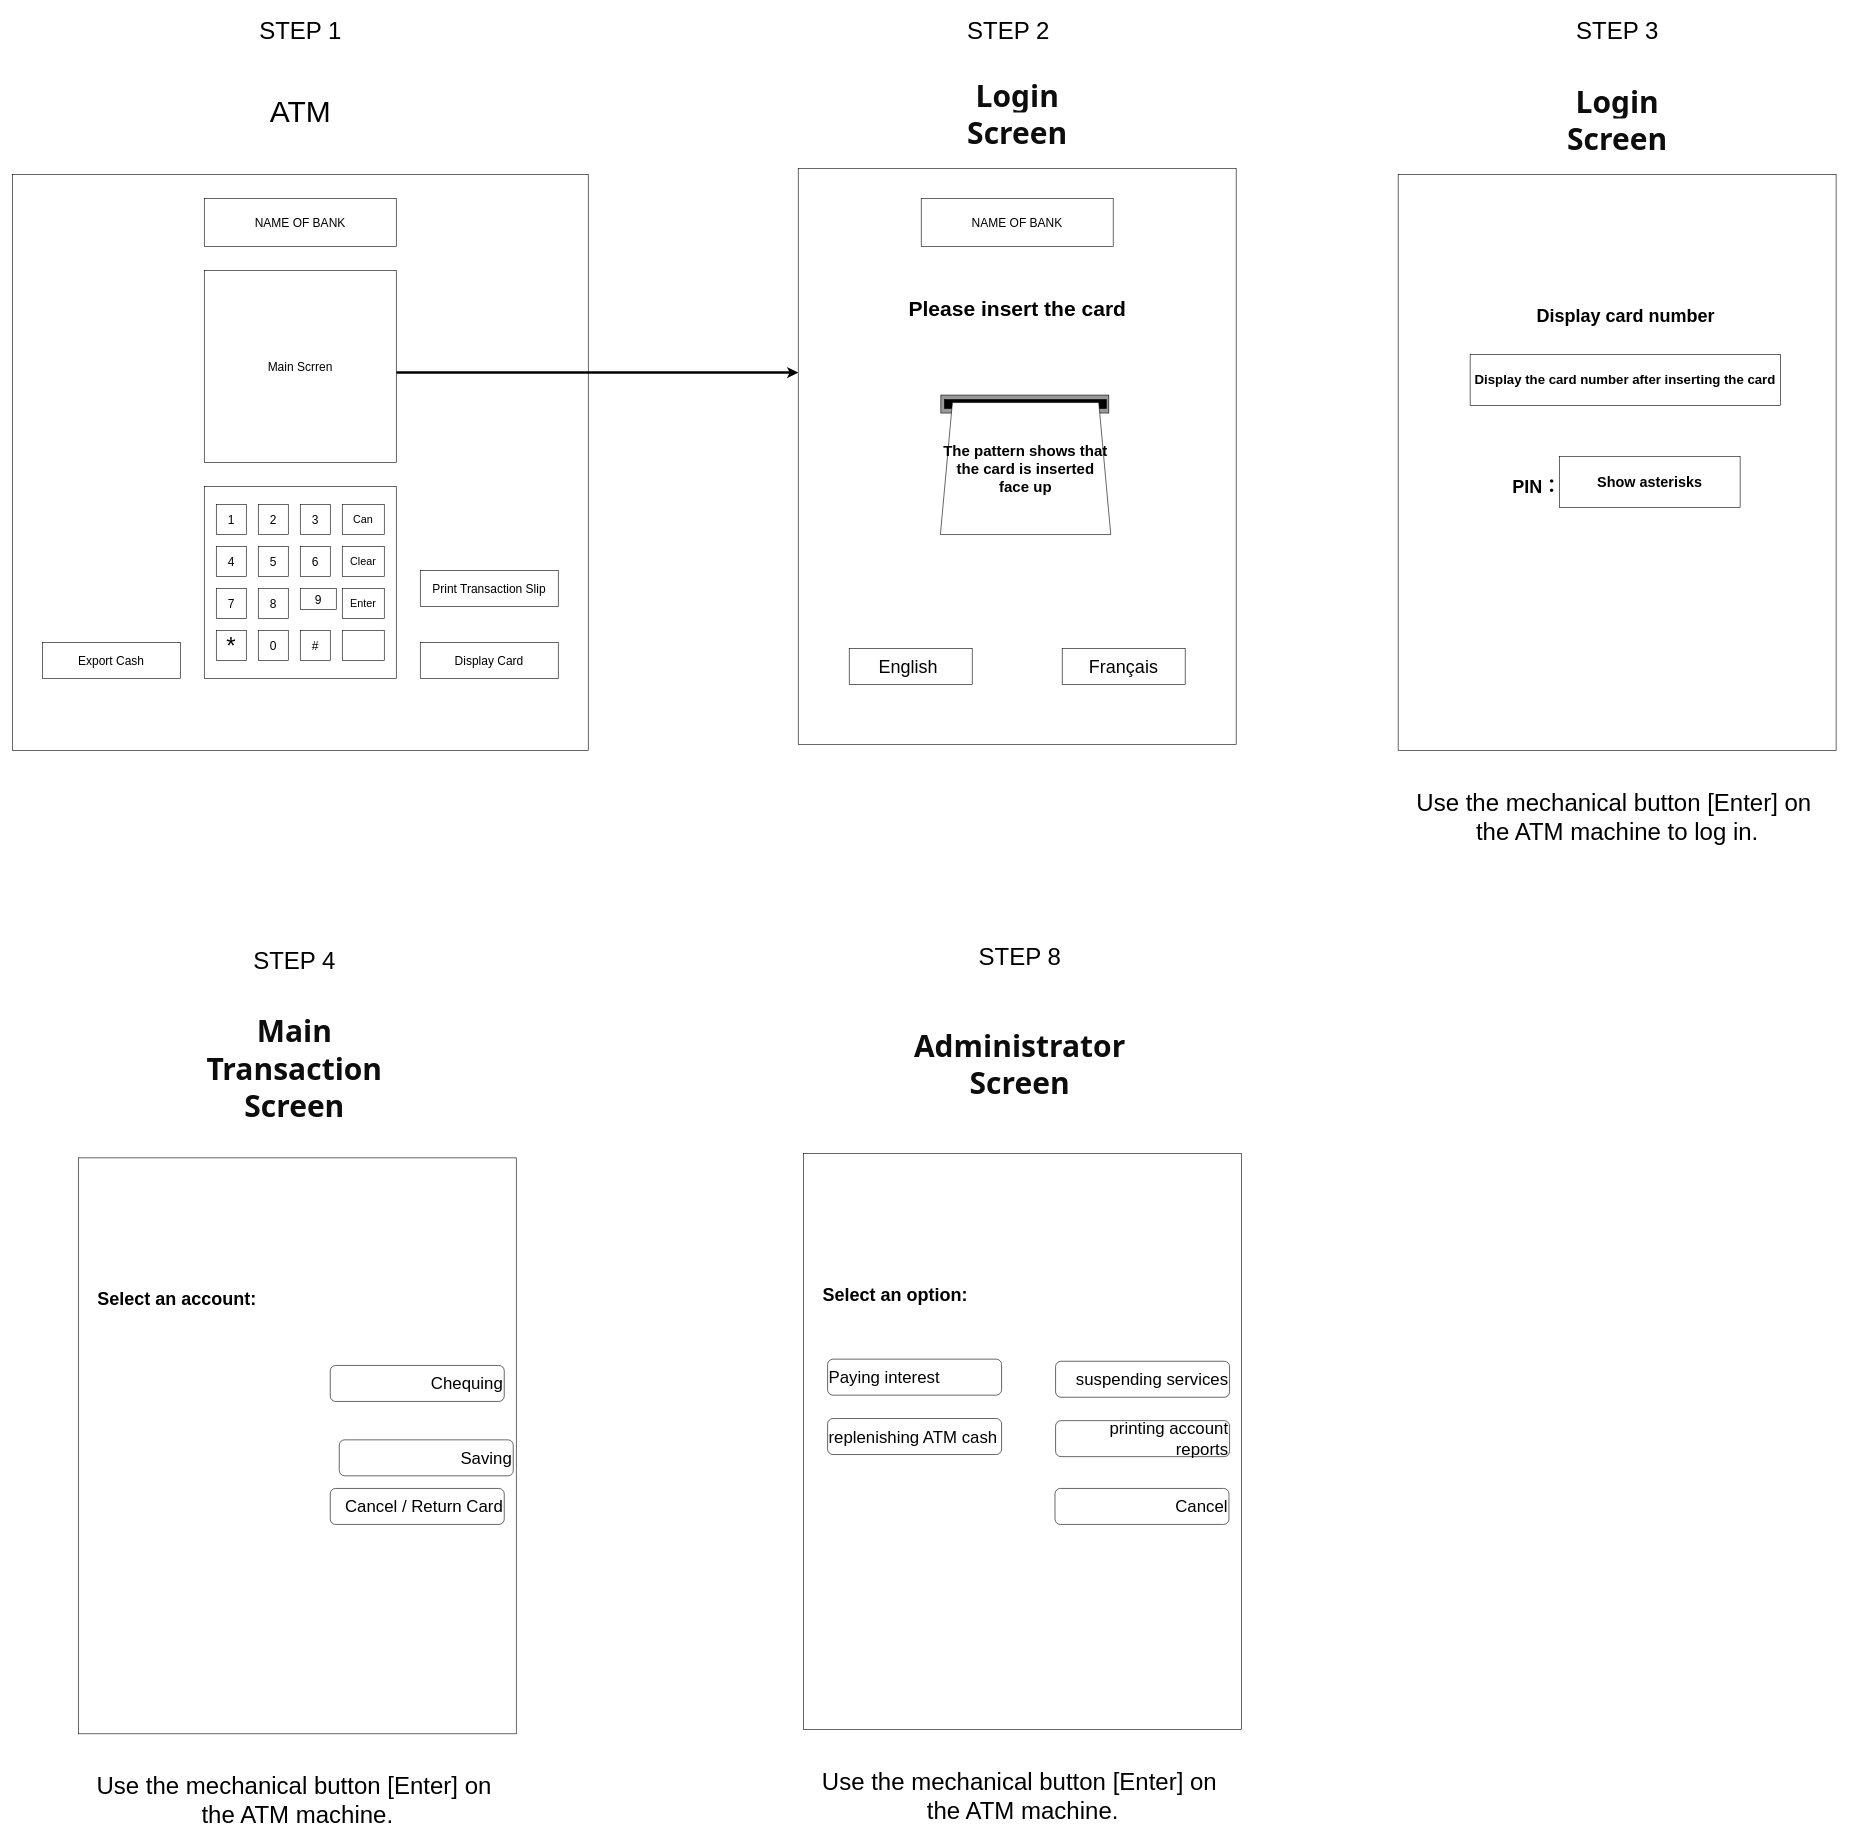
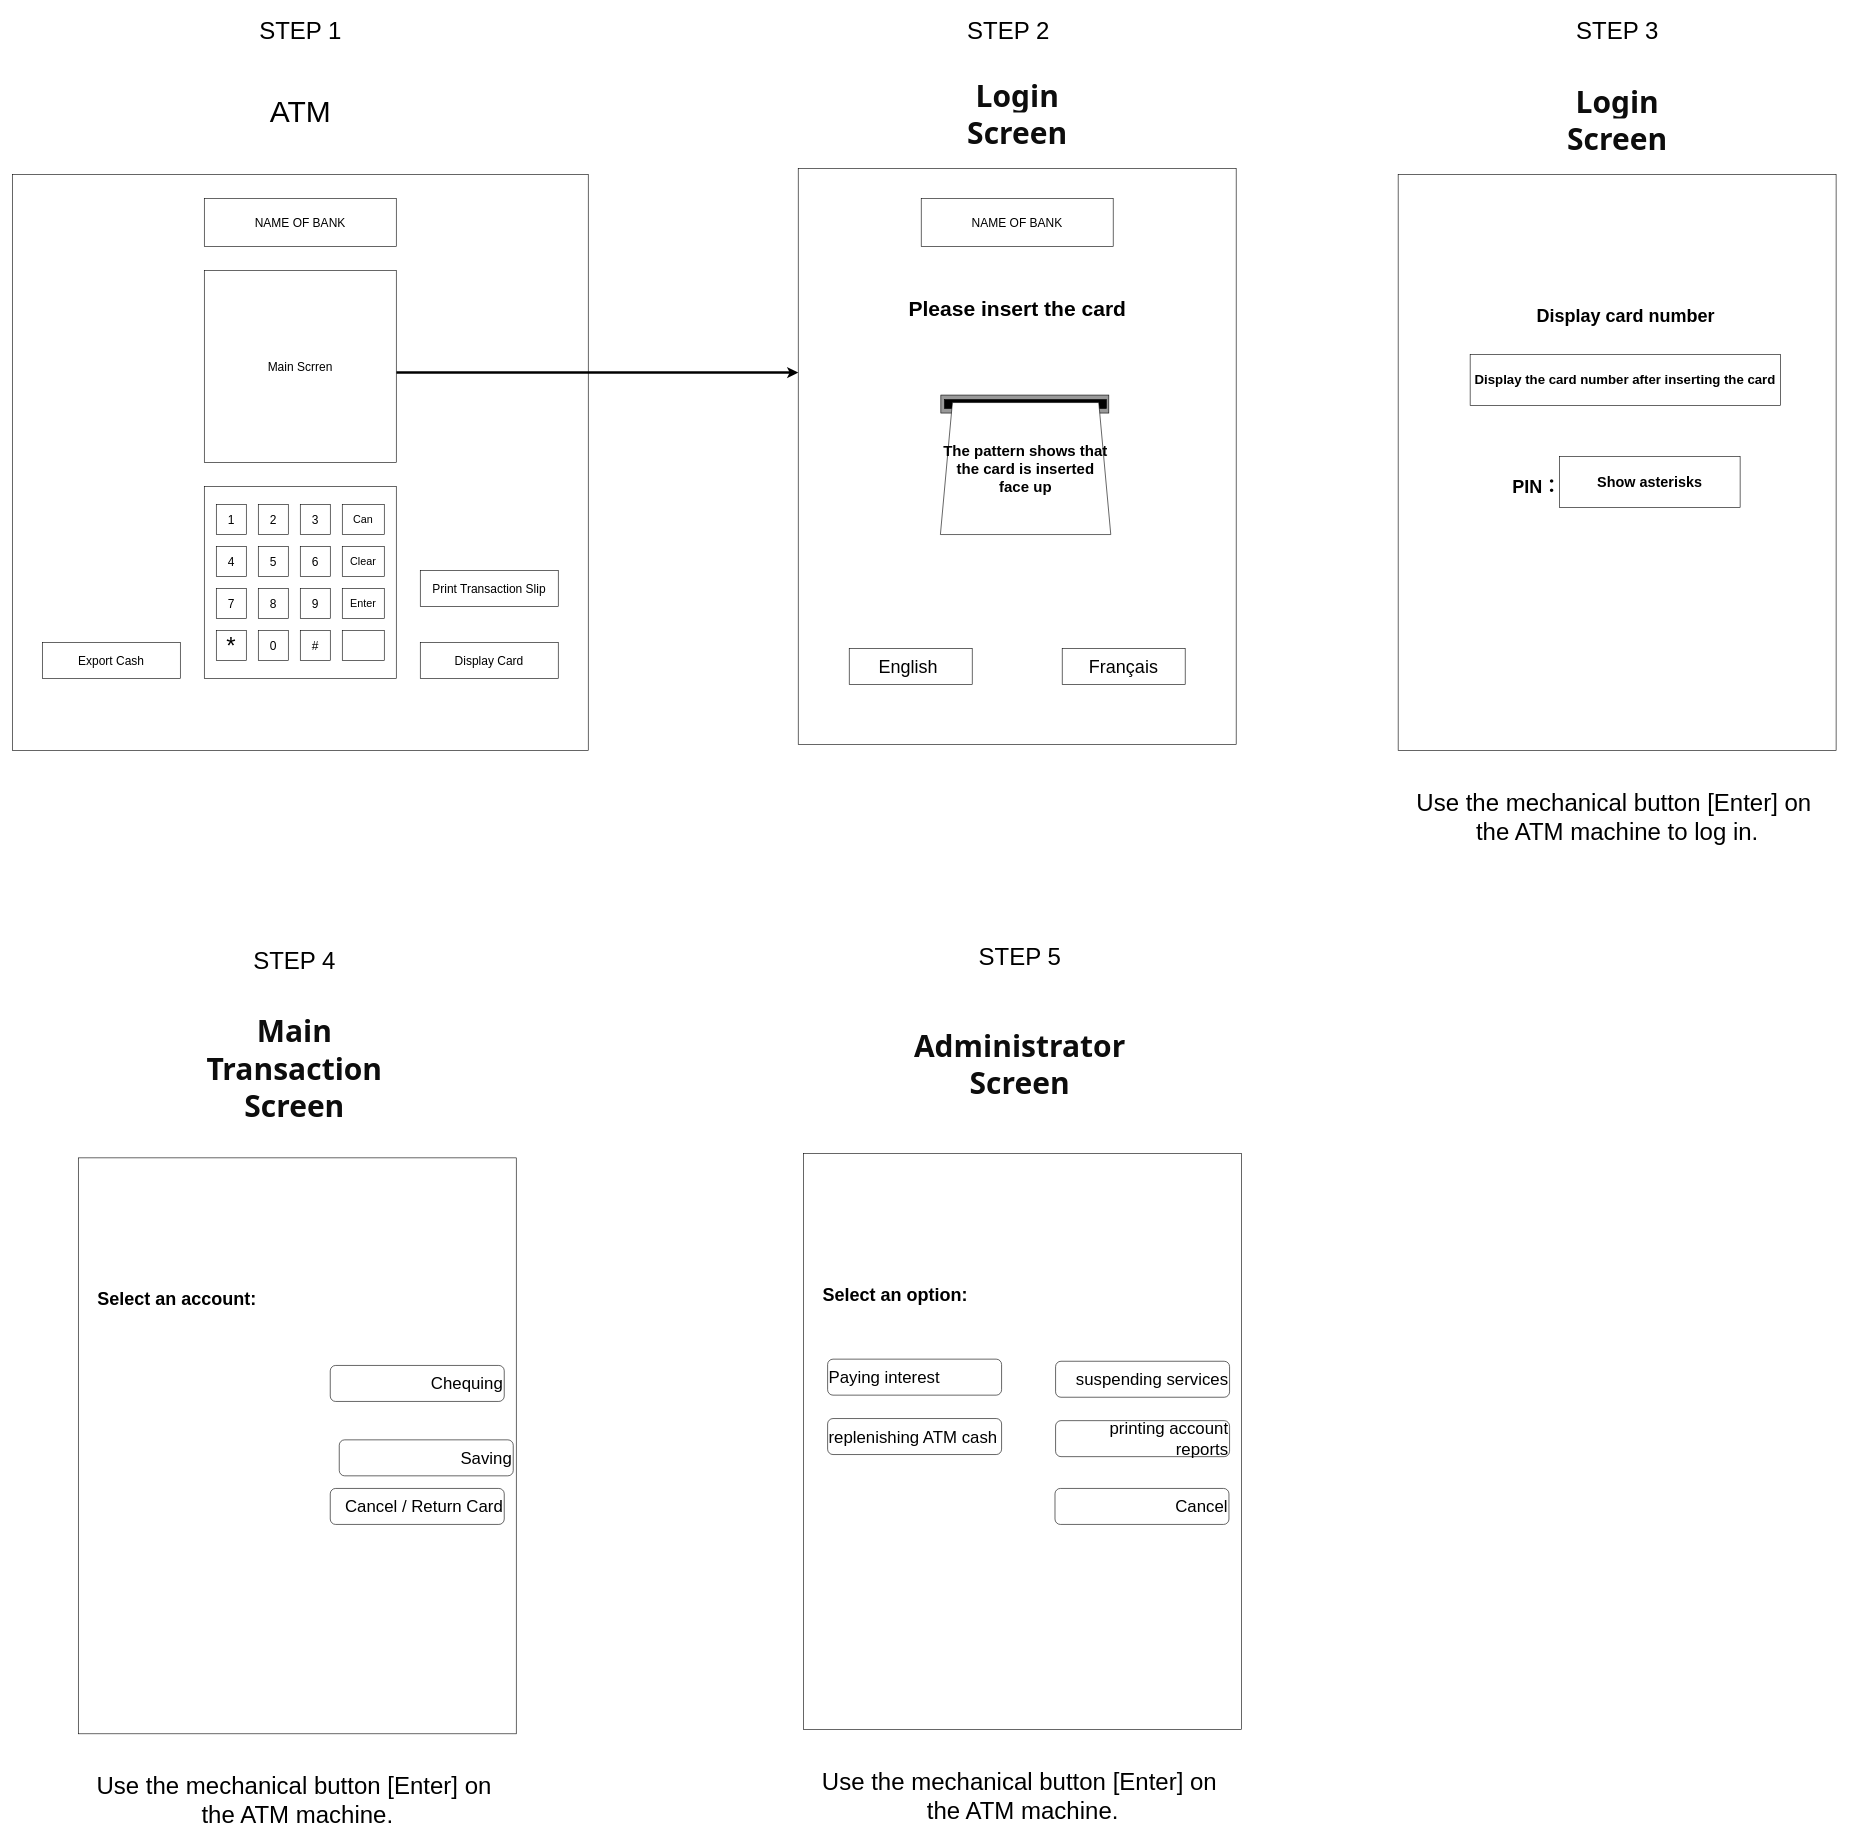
- <mxCell id="14" value="9" style="whiteSpace=wrap;html=1;aspect=fixed;fontSize=20;movable=0;resizable=0;rotatable=0;deletable=0;editable=0;locked=1;connectable=0;" vertex="1" parent="1"><mxGeometry x="500" y="980" width="60" height="35" as="geometry" /></mxCell>
+ <mxCell id="14" value="9" style="whiteSpace=wrap;html=1;aspect=fixed;fontSize=20;movable=0;resizable=0;rotatable=0;deletable=0;editable=0;locked=1;connectable=0;" vertex="1" parent="1"><mxGeometry x="500" y="980" width="50" height="50" as="geometry" /></mxCell>
- <mxCell id="57" value="STEP 8" style="text;html=1;align=center;verticalAlign=middle;resizable=0;points=[];autosize=1;strokeColor=none;fillColor=none;fontSize=40;" vertex="1" parent="1"><mxGeometry x="1619" y="1563" width="160" height="60" as="geometry" /></mxCell>
+ <mxCell id="57" value="STEP 5" style="text;html=1;align=center;verticalAlign=middle;resizable=0;points=[];autosize=1;strokeColor=none;fillColor=none;fontSize=40;" vertex="1" parent="1"><mxGeometry x="1619" y="1563" width="160" height="60" as="geometry" /></mxCell>
